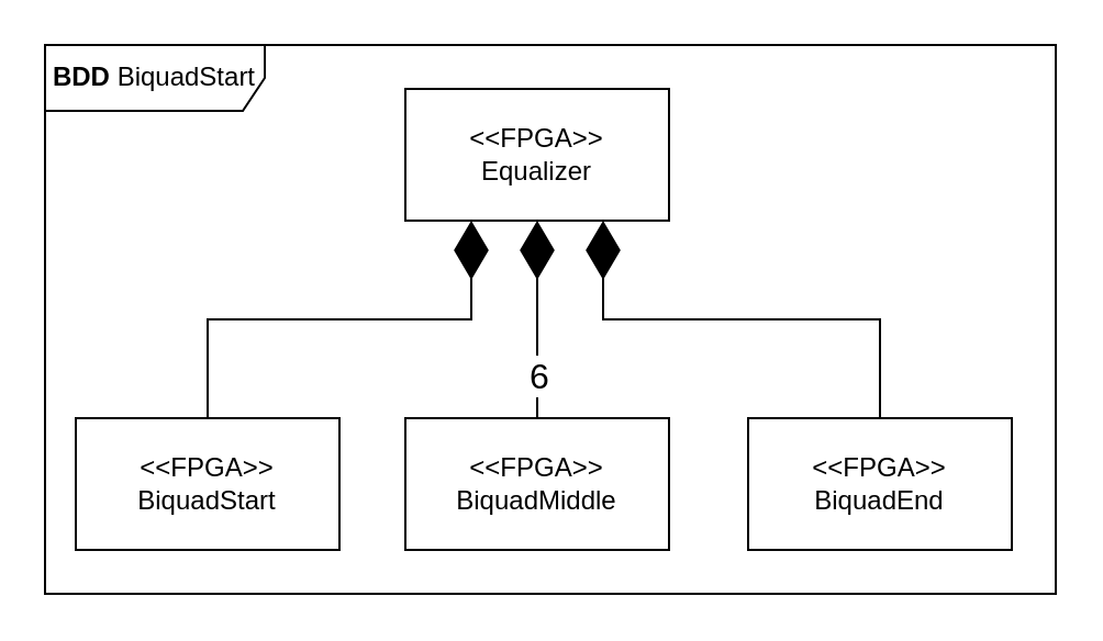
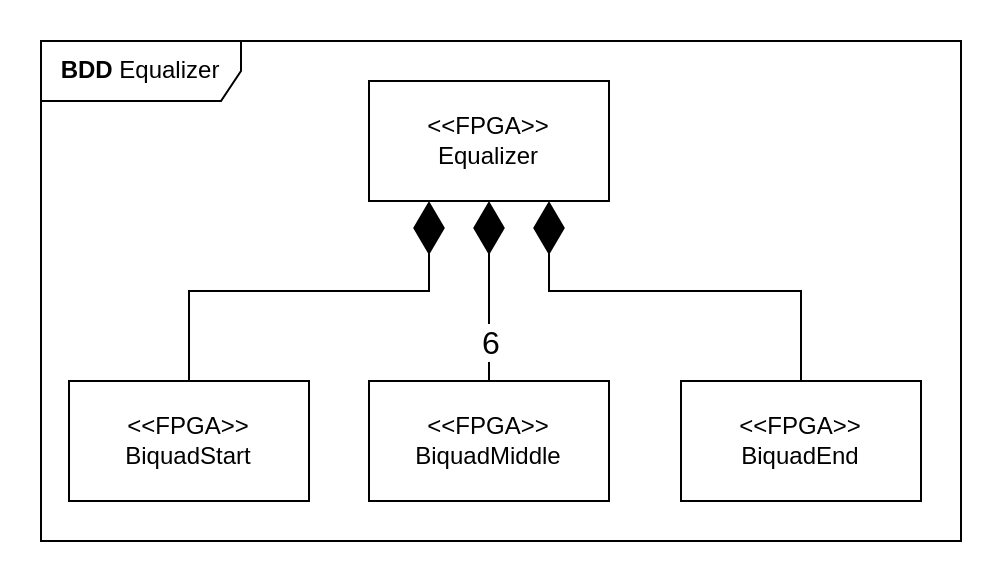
- <mxCell id="10" value="&lt;b&gt;BDD &lt;/b&gt;BiquadStart" style="shape=umlFrame;whiteSpace=wrap;html=1;pointerEvents=0;width=100;height=30;" vertex="1" parent="1"><mxGeometry x="20" y="20" width="460" height="250" as="geometry" /></mxCell>
+ <mxCell id="10" value="&lt;b&gt;BDD &lt;/b&gt;Equalizer" style="shape=umlFrame;whiteSpace=wrap;html=1;pointerEvents=0;width=100;height=30;" vertex="1" parent="1"><mxGeometry x="20" y="20" width="460" height="250" as="geometry" /></mxCell>
